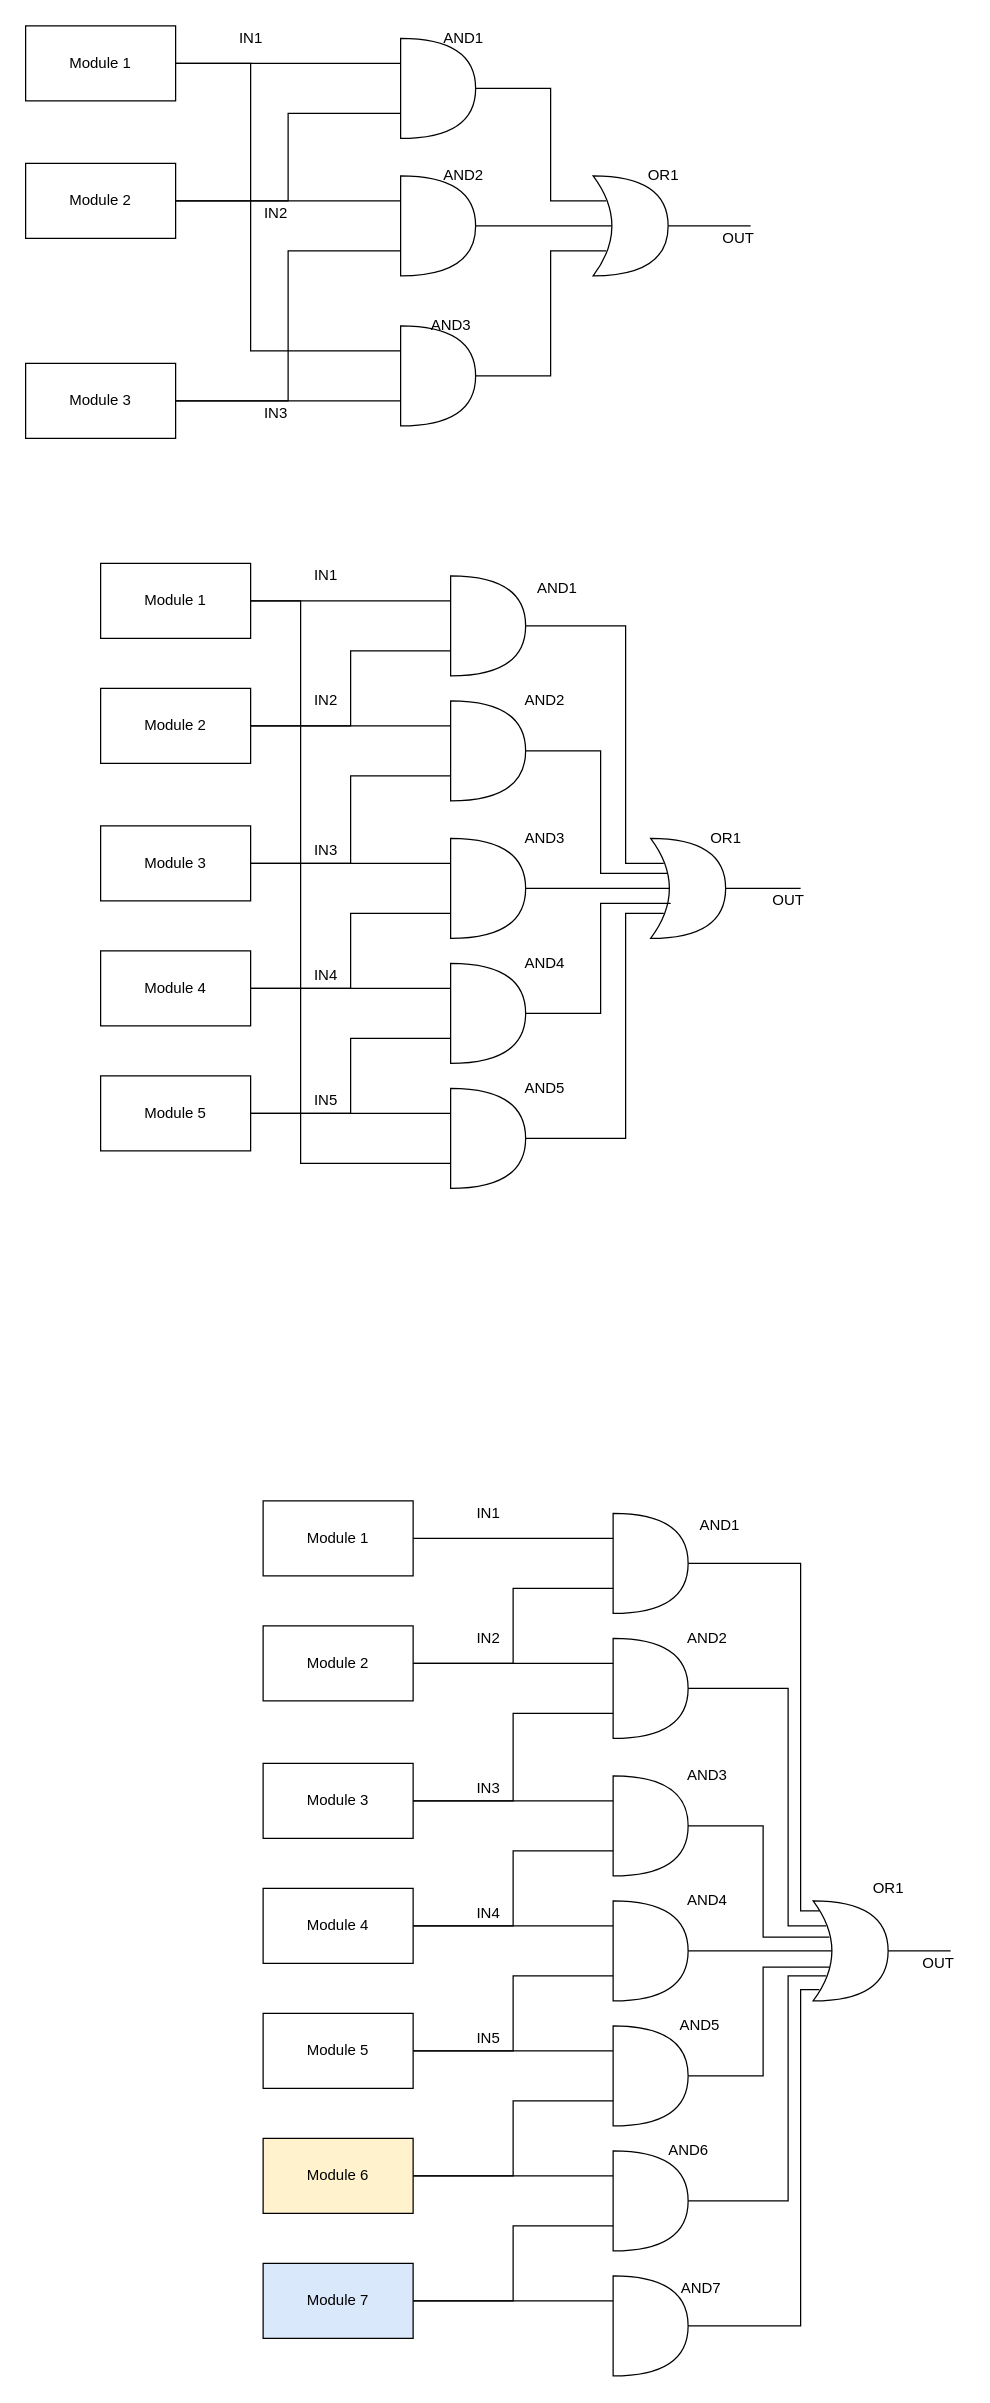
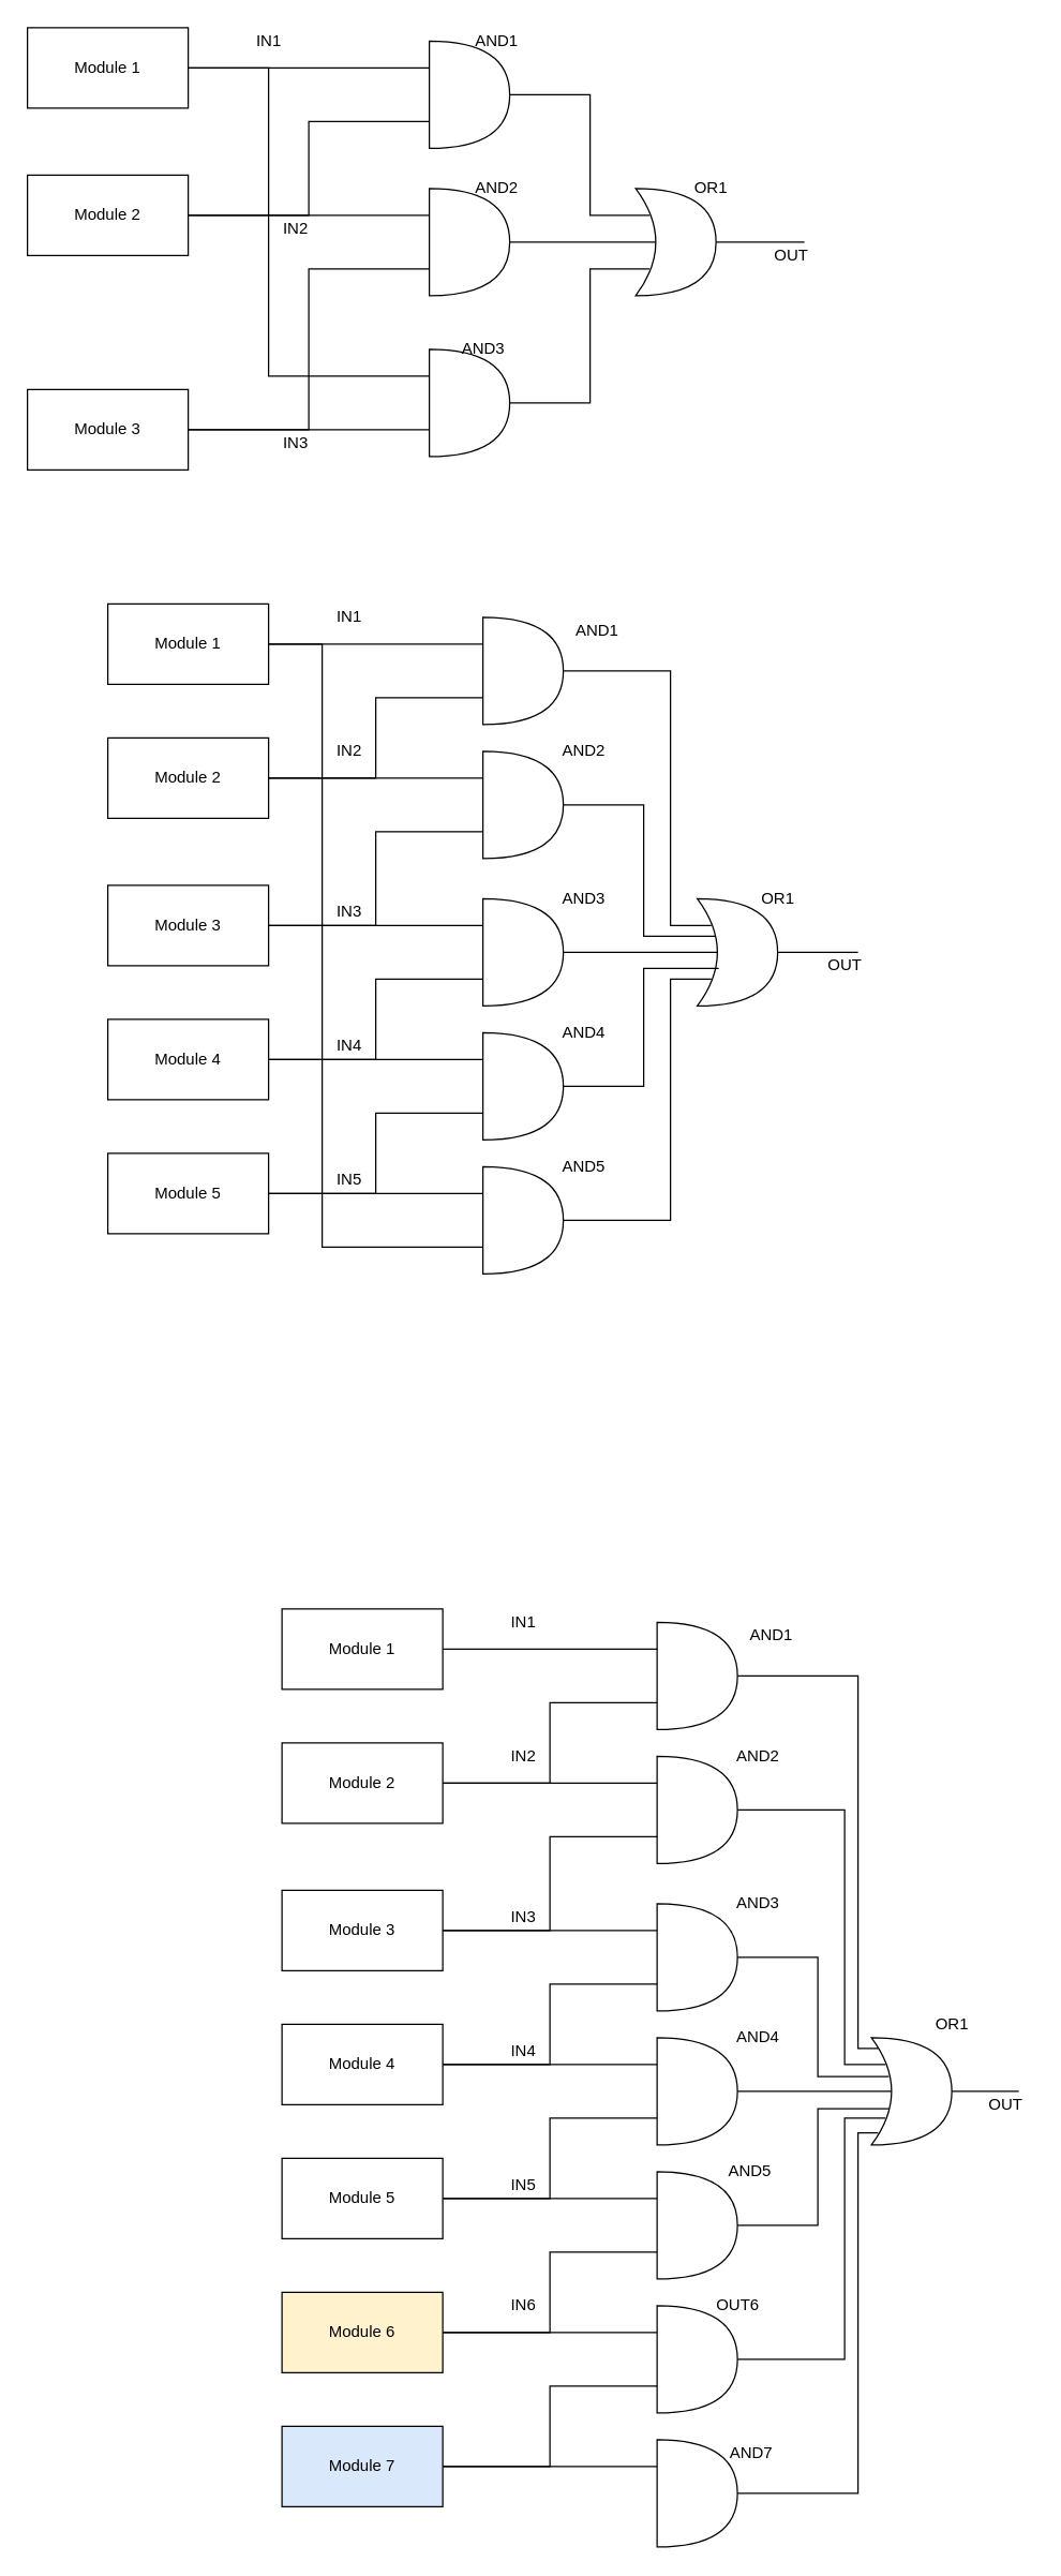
+ <mxCell id="114" value="&lt;font style=&quot;vertical-align: inherit&quot;&gt;&lt;font style=&quot;vertical-align: inherit&quot;&gt;IN6&lt;/font&gt;&lt;/font&gt;" style="text;html=1;align=center;verticalAlign=middle;resizable=0;points=[];autosize=1;strokeColor=none;" vertex="1" parent="1"><mxGeometry x="375" y="1710" width="30" height="20" as="geometry" /></mxCell>
- <mxCell id="115" value="AND6" style="text;html=1;align=center;verticalAlign=middle;resizable=0;points=[];autosize=1;strokeColor=none;" vertex="1" parent="1"><mxGeometry x="525" y="1710" width="50" height="20" as="geometry" /></mxCell>
+ <mxCell id="115" value="OUT6" style="text;html=1;align=center;verticalAlign=middle;resizable=0;points=[];autosize=1;strokeColor=none;" vertex="1" parent="1"><mxGeometry x="525" y="1710" width="50" height="20" as="geometry" /></mxCell>
